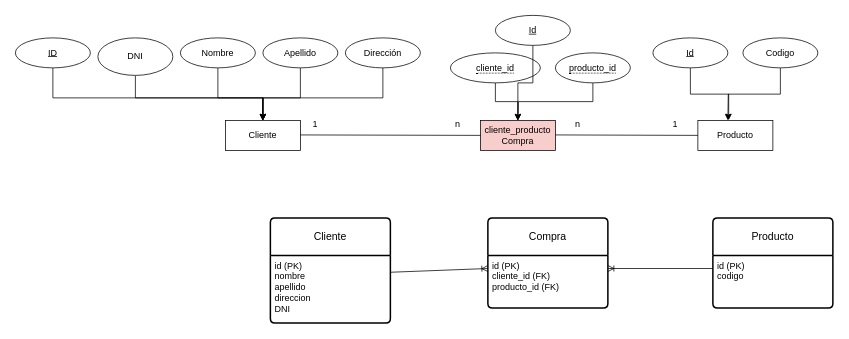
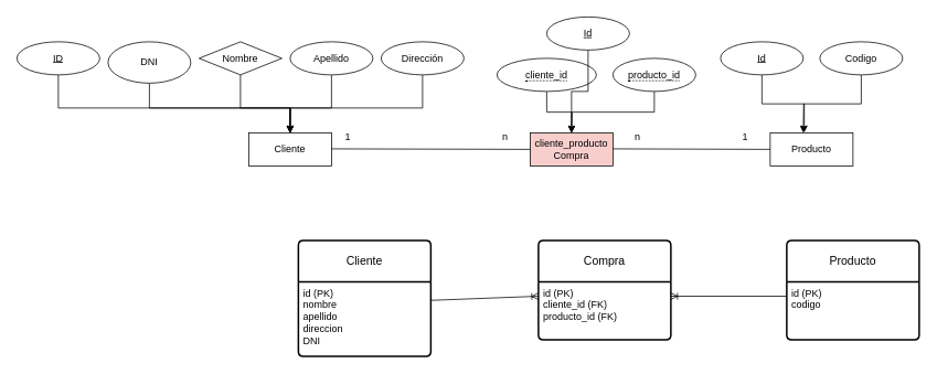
- <mxCell id="9" value="Nombre" style="ellipse;whiteSpace=wrap;html=1;align=center;" vertex="1" parent="1"><mxGeometry x="240" y="50" width="100" height="40" as="geometry" /></mxCell>
+ <mxCell id="9" value="Nombre" style="rhombus;whiteSpace=wrap;html=1;align=center;" vertex="1" parent="1"><mxGeometry x="240" y="50" width="100" height="40" as="geometry" /></mxCell>
